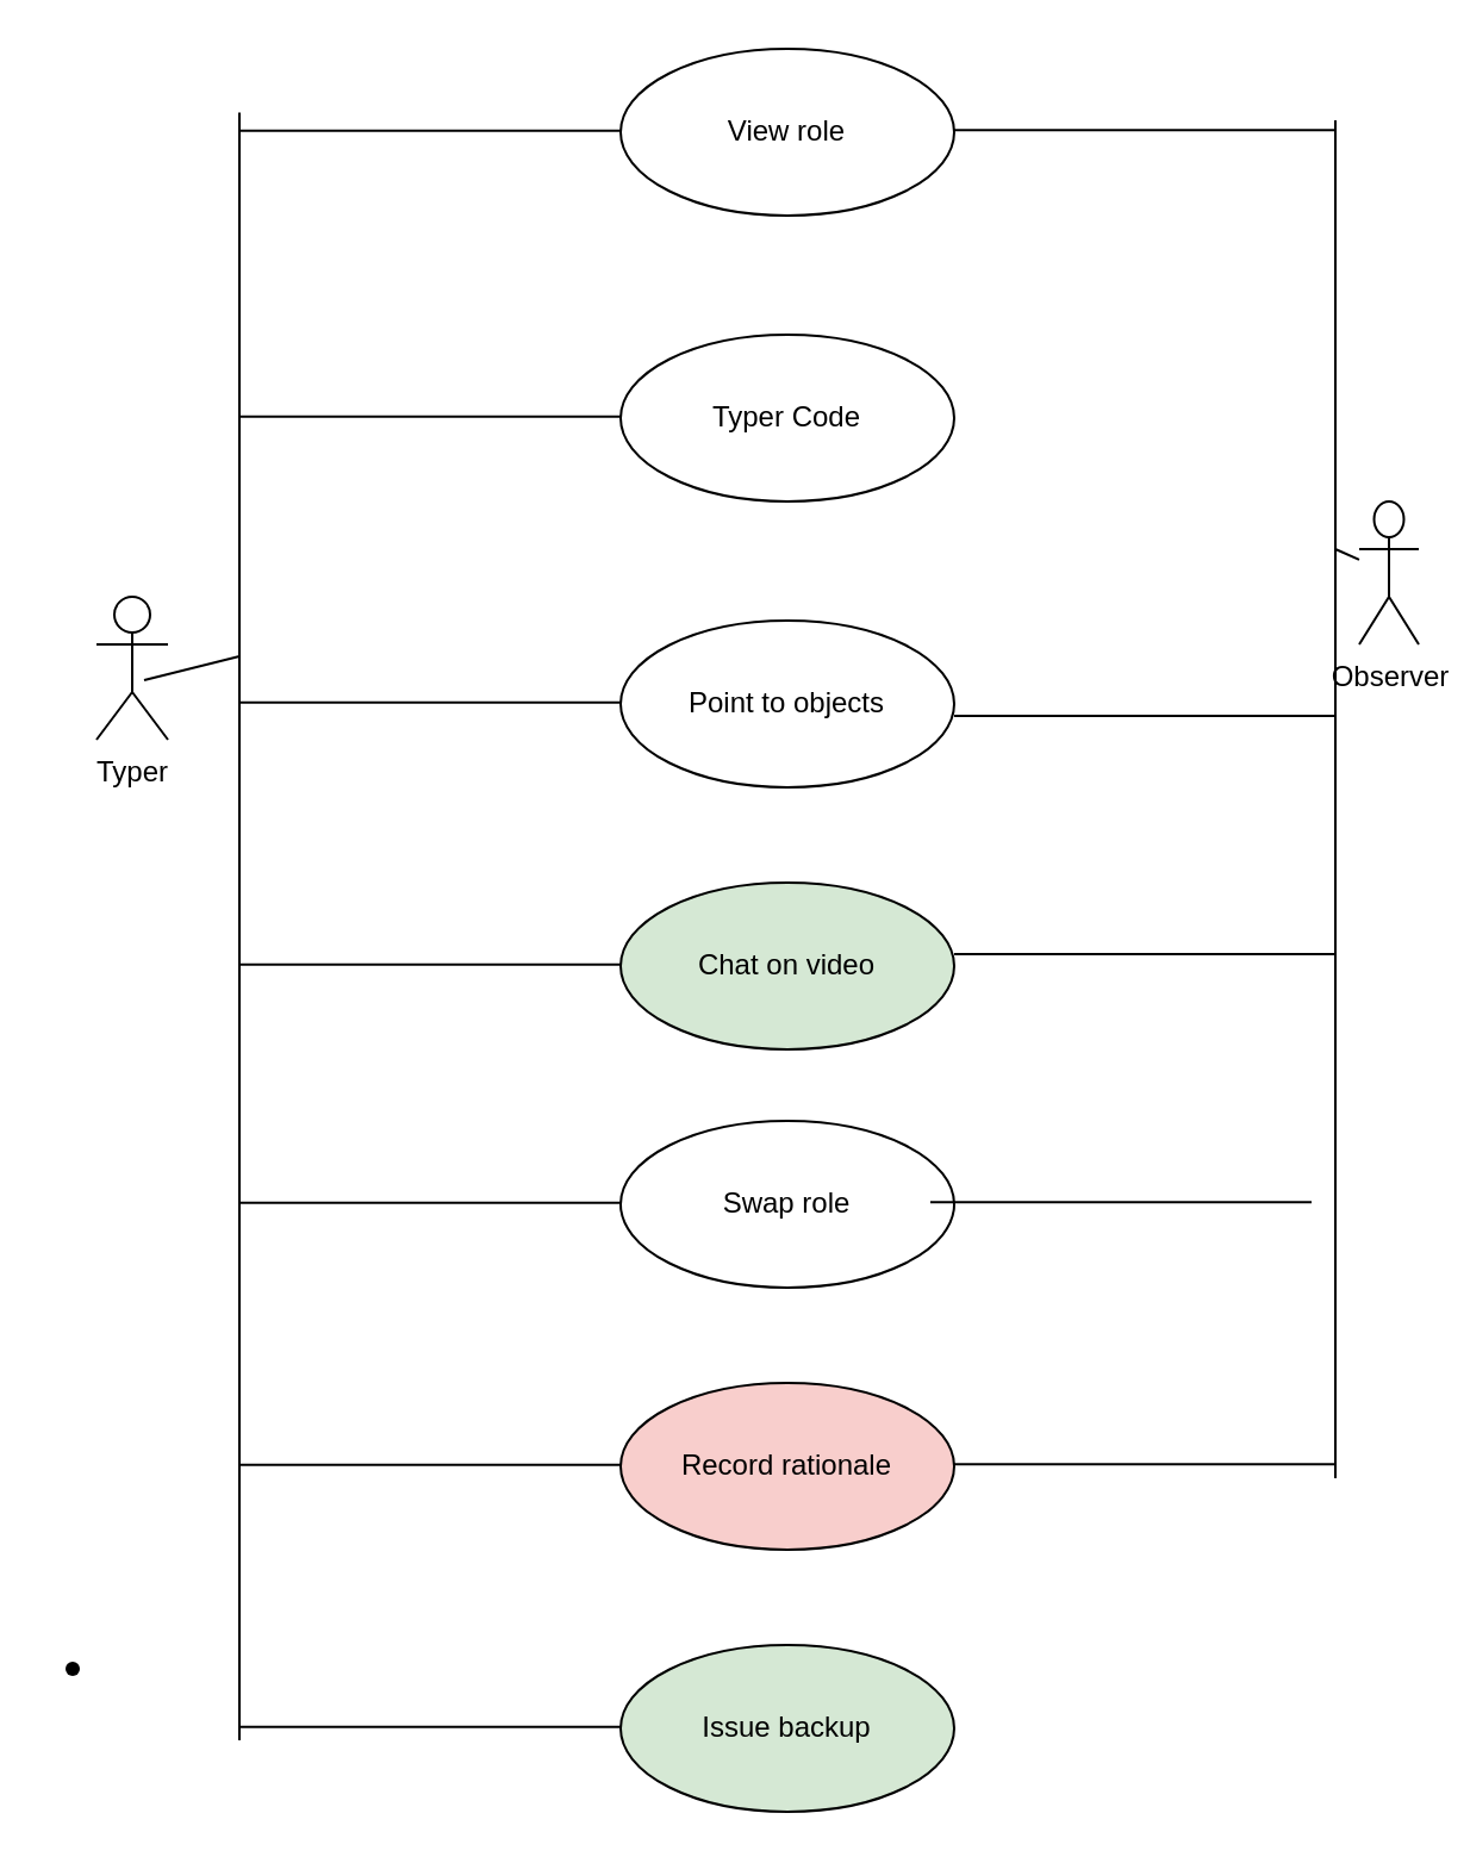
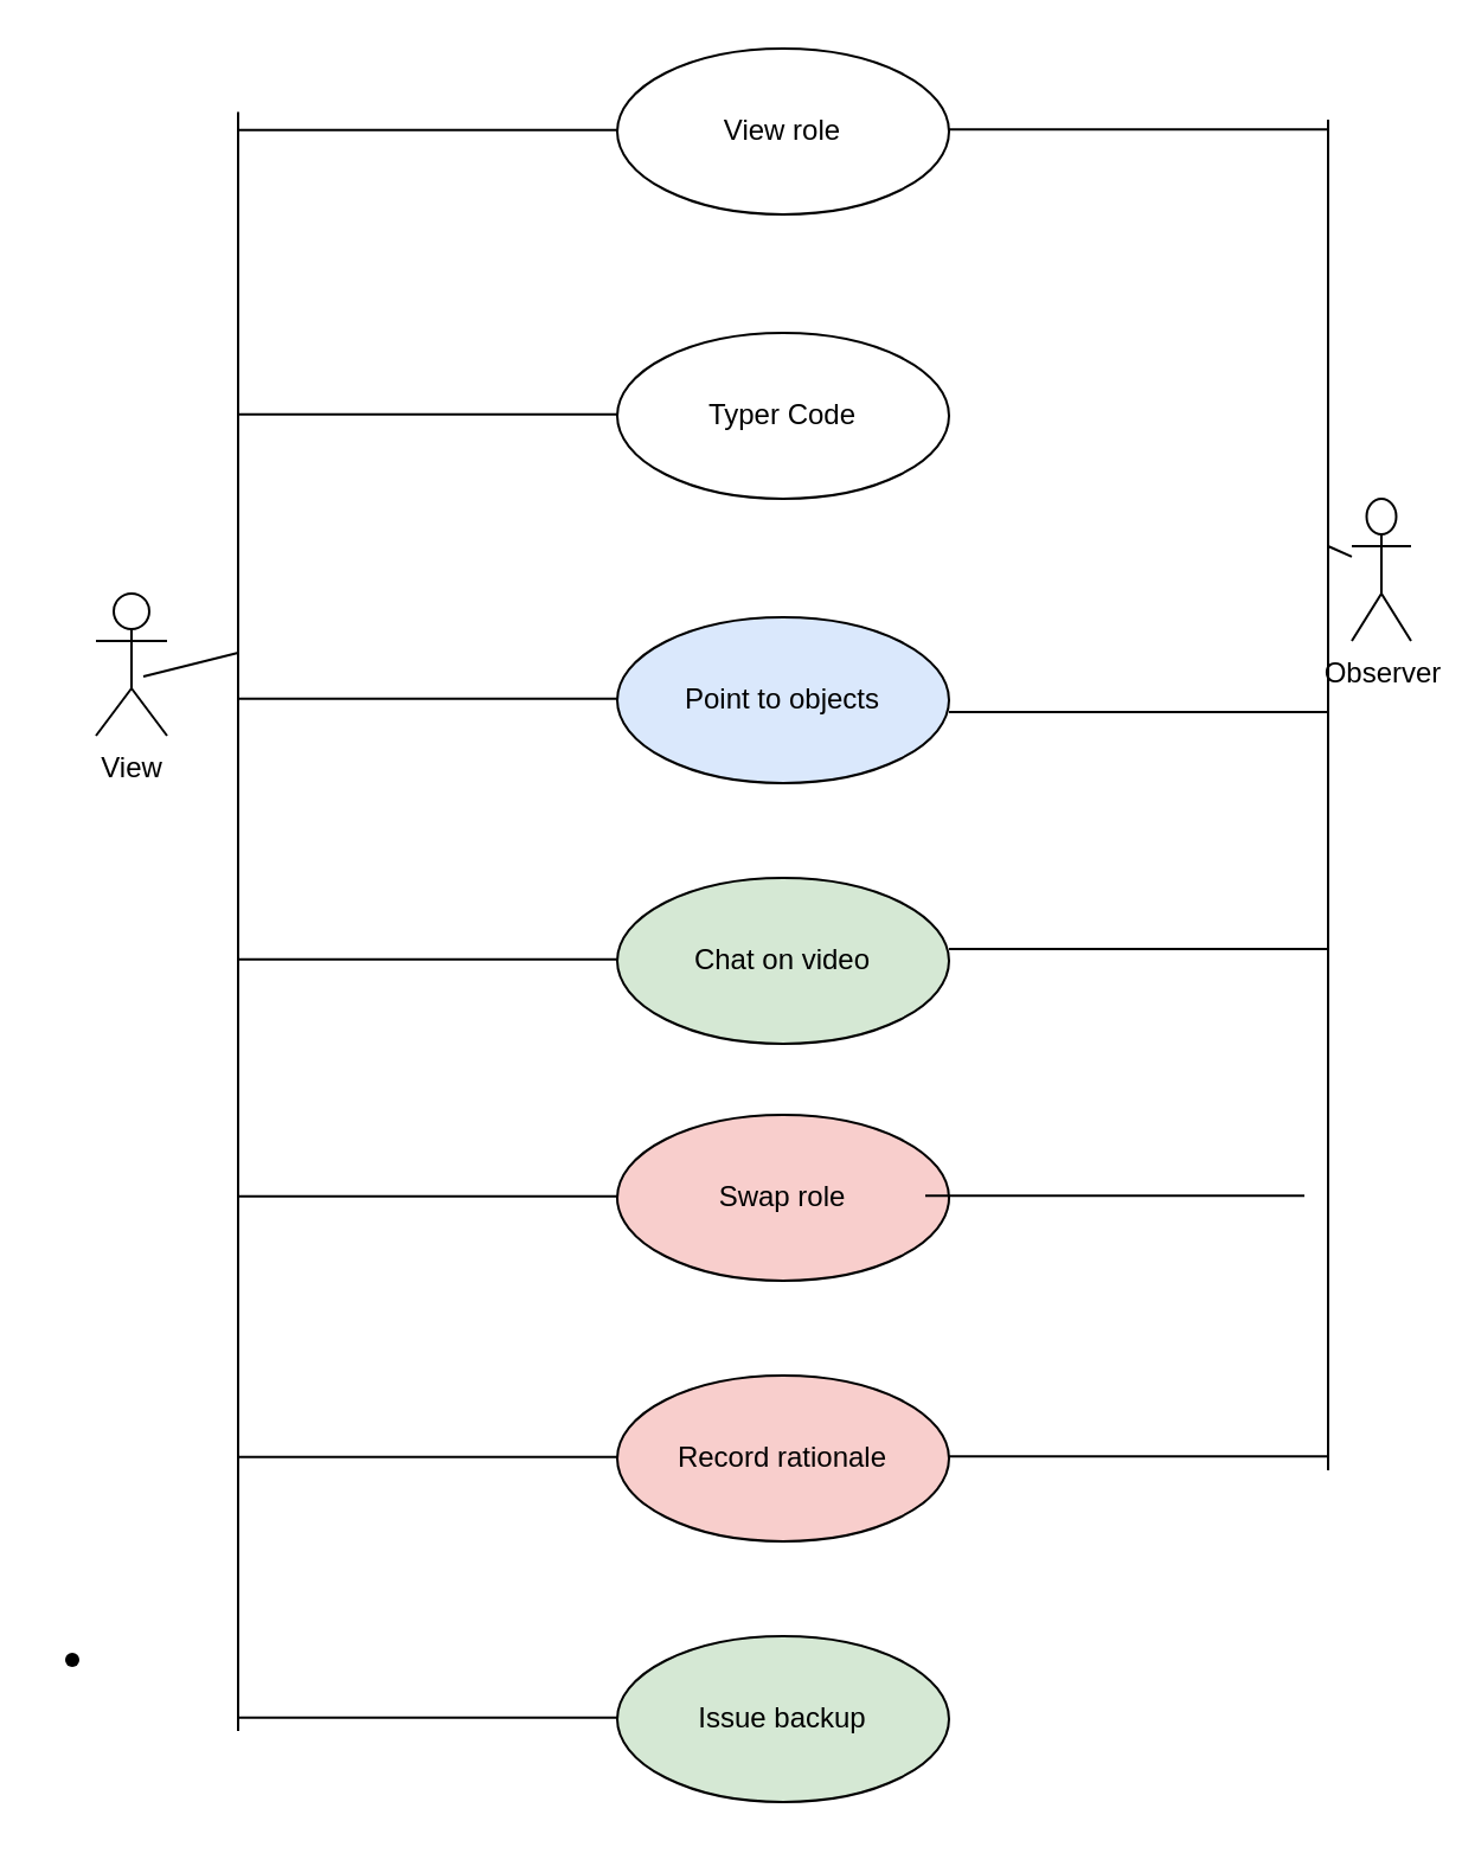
- <mxCell id="5" value="Point to objects" style="ellipse;whiteSpace=wrap;html=1;" vertex="1" parent="1"><mxGeometry x="260" y="260" width="140" height="70" as="geometry" /></mxCell>
+ <mxCell id="5" value="Point to objects" style="ellipse;whiteSpace=wrap;html=1;fillColor=#dae8fc;" vertex="1" parent="1"><mxGeometry x="260" y="260" width="140" height="70" as="geometry" /></mxCell>
- <mxCell id="2" value="Typer" style="shape=umlActor;html=1;verticalLabelPosition=bottom;verticalAlign=top;align=center;" vertex="1" parent="1"><mxGeometry x="40" y="250" width="30" height="60" as="geometry" /></mxCell>
+ <mxCell id="2" value="View" style="shape=umlActor;html=1;verticalLabelPosition=bottom;verticalAlign=top;align=center;" vertex="1" parent="1"><mxGeometry x="40" y="250" width="30" height="60" as="geometry" /></mxCell>
- <mxCell id="7" value="Swap role" style="ellipse;whiteSpace=wrap;html=1;" vertex="1" parent="1"><mxGeometry x="260" y="470" width="140" height="70" as="geometry" /></mxCell>
+ <mxCell id="7" value="Swap role" style="ellipse;whiteSpace=wrap;html=1;fillColor=#f8cecc;" vertex="1" parent="1"><mxGeometry x="260" y="470" width="140" height="70" as="geometry" /></mxCell>
